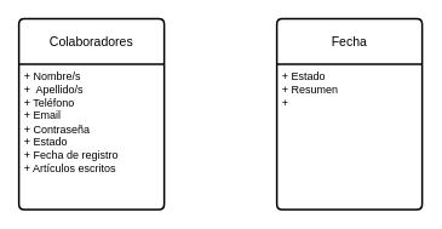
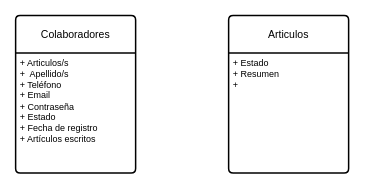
- <mxCell id="4" value="Fecha" style="swimlane;childLayout=stackLayout;horizontal=1;startSize=50;horizontalStack=0;rounded=1;fontSize=14;fontStyle=0;strokeWidth=2;resizeParent=0;resizeLast=1;shadow=0;dashed=0;align=center;arcSize=4;whiteSpace=wrap;html=1;" vertex="1" parent="1"><mxGeometry x="304" y="20" width="160" height="210" as="geometry" /></mxCell>
+ <mxCell id="4" value="Articulos" style="swimlane;childLayout=stackLayout;horizontal=1;startSize=50;horizontalStack=0;rounded=1;fontSize=14;fontStyle=0;strokeWidth=2;resizeParent=0;resizeLast=1;shadow=0;dashed=0;align=center;arcSize=4;whiteSpace=wrap;html=1;" vertex="1" parent="1"><mxGeometry x="304" y="20" width="160" height="210" as="geometry" /></mxCell>
- <mxCell id="3" value="+ Nombre/s&lt;br&gt;+&amp;nbsp; Apellido/s&lt;br&gt;+ Teléfono&lt;br&gt;+ Email&lt;br&gt;+ Contraseña&lt;br&gt;+ Estado&lt;br&gt;+ Fecha de registro&lt;br&gt;+ Artículos escritos" style="align=left;strokeColor=none;fillColor=none;spacingLeft=4;fontSize=12;verticalAlign=top;resizable=1;rotatable=1;part=1;html=1;movable=1;deletable=1;editable=1;locked=0;connectable=1;" vertex="1" parent="2"><mxGeometry y="50" width="160" height="160" as="geometry" /></mxCell>
+ <mxCell id="3" value="+ Articulos/s&lt;br&gt;+&amp;nbsp; Apellido/s&lt;br&gt;+ Teléfono&lt;br&gt;+ Email&lt;br&gt;+ Contraseña&lt;br&gt;+ Estado&lt;br&gt;+ Fecha de registro&lt;br&gt;+ Artículos escritos" style="align=left;strokeColor=none;fillColor=none;spacingLeft=4;fontSize=12;verticalAlign=top;resizable=1;rotatable=1;part=1;html=1;movable=1;deletable=1;editable=1;locked=0;connectable=1;" vertex="1" parent="2"><mxGeometry y="50" width="160" height="160" as="geometry" /></mxCell>
